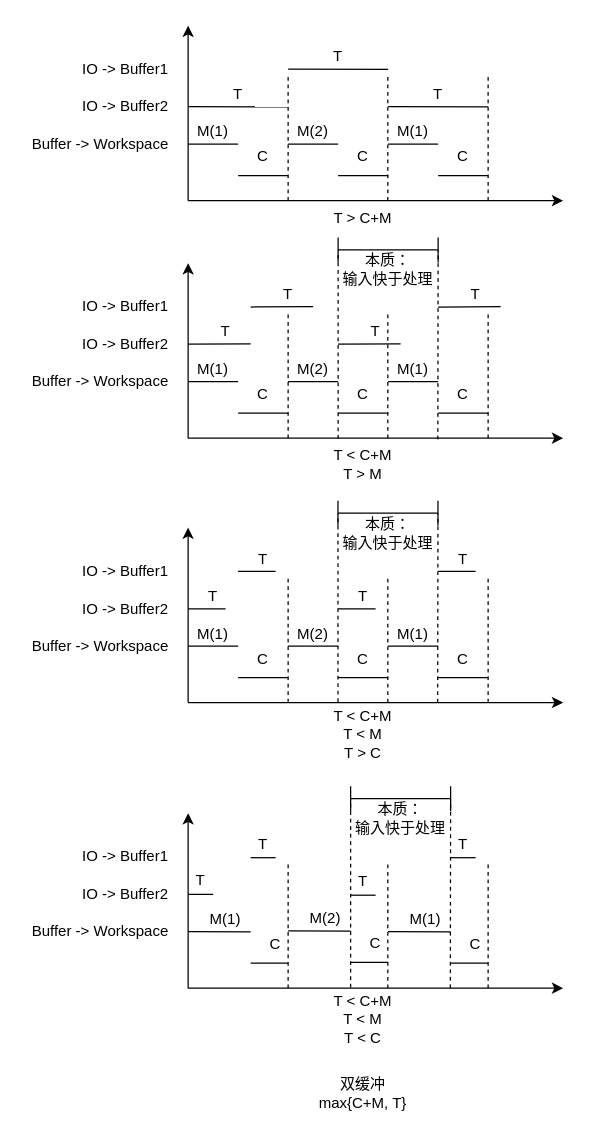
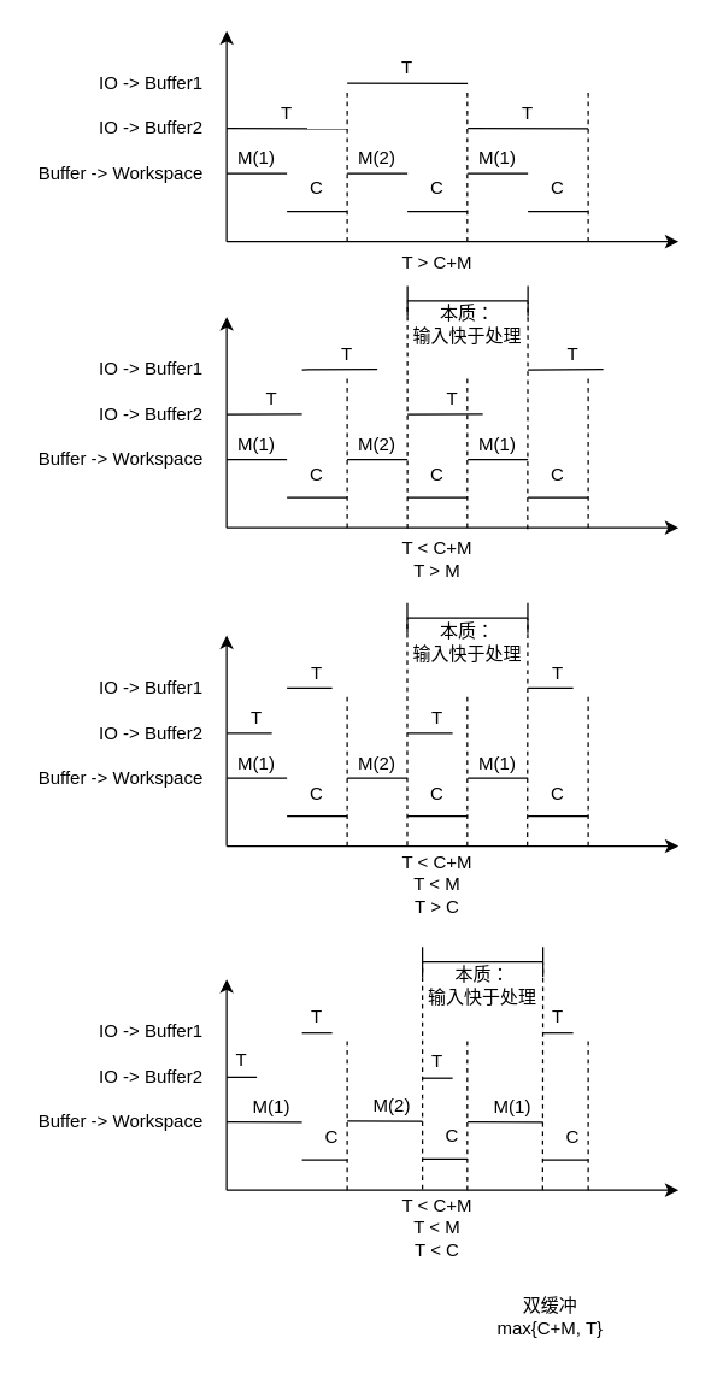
- <mxCell id="6" value="双缓冲&lt;br&gt;max{C+M, T}" style="text;html=1;strokeColor=none;fillColor=none;align=center;verticalAlign=middle;whiteSpace=wrap;rounded=0;" vertex="1" parent="1"><mxGeometry x="235" y="859.43" width="110" height="30" as="geometry" /></mxCell>
+ <mxCell id="6" value="双缓冲&lt;br&gt;max{C+M, T}" style="text;html=1;strokeColor=none;fillColor=none;align=center;verticalAlign=middle;whiteSpace=wrap;rounded=0;" vertex="1" parent="1"><mxGeometry x="310" y="859.43" width="110" height="30" as="geometry" /></mxCell>
